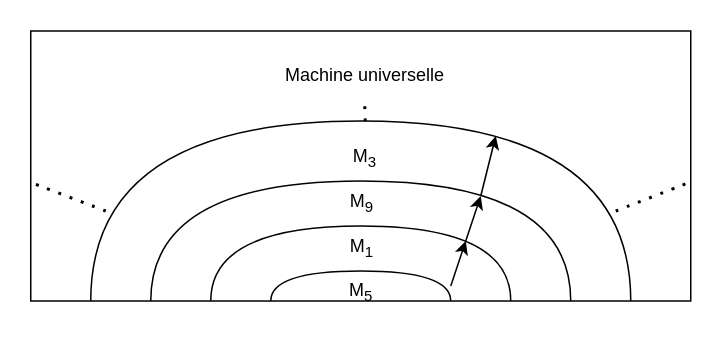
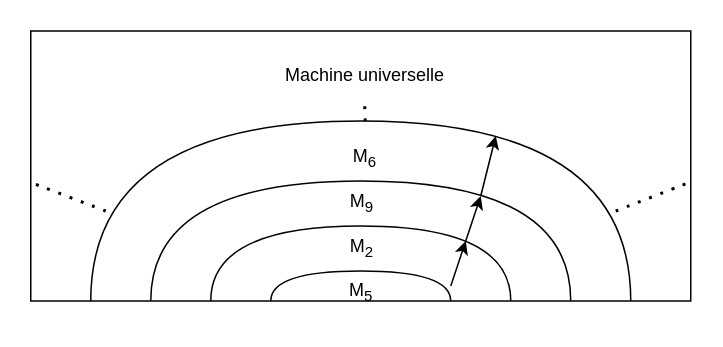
- <mxCell id="7" value="M&lt;sub&gt;3&lt;/sub&gt;" style="text;html=1;strokeColor=none;fillColor=none;align=center;verticalAlign=middle;whiteSpace=wrap;rounded=0;" vertex="1" parent="1"><mxGeometry x="224.5" y="90" width="36" height="30" as="geometry" /></mxCell>
+ <mxCell id="7" value="M&lt;sub&gt;6&lt;/sub&gt;" style="text;html=1;strokeColor=none;fillColor=none;align=center;verticalAlign=middle;whiteSpace=wrap;rounded=0;" vertex="1" parent="1"><mxGeometry x="224.5" y="90" width="36" height="30" as="geometry" /></mxCell>
- <mxCell id="5" value="M&lt;sub&gt;1&lt;/sub&gt;" style="text;html=1;strokeColor=none;fillColor=none;align=center;verticalAlign=middle;whiteSpace=wrap;rounded=0;" vertex="1" parent="1"><mxGeometry x="221" y="150" width="39.5" height="30" as="geometry" /></mxCell>
+ <mxCell id="5" value="M&lt;sub&gt;2&lt;/sub&gt;" style="text;html=1;strokeColor=none;fillColor=none;align=center;verticalAlign=middle;whiteSpace=wrap;rounded=0;" vertex="1" parent="1"><mxGeometry x="221" y="150" width="39.5" height="30" as="geometry" /></mxCell>
